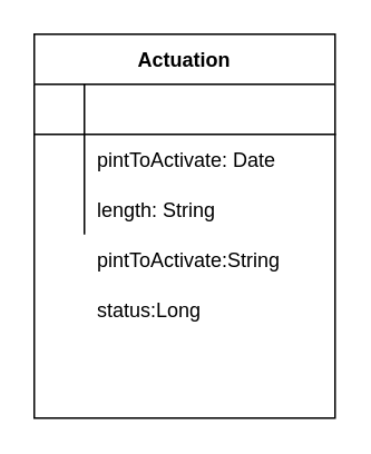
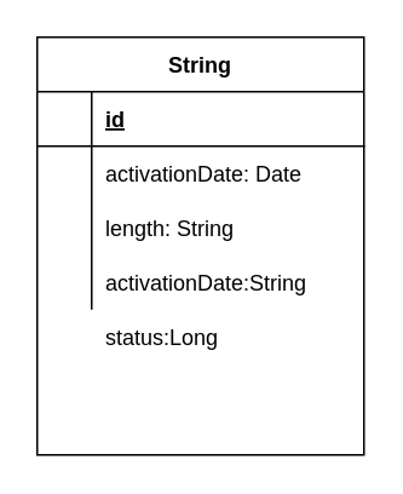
- <mxCell id="2" value="Actuation" style="shape=table;startSize=30;container=1;collapsible=1;childLayout=tableLayout;fixedRows=1;rowLines=0;fontStyle=1;align=center;resizeLast=1;" vertex="1" parent="1"><mxGeometry x="20" y="20" width="180" height="230" as="geometry" /></mxCell>
+ <mxCell id="2" value="String" style="shape=table;startSize=30;container=1;collapsible=1;childLayout=tableLayout;fixedRows=1;rowLines=0;fontStyle=1;align=center;resizeLast=1;" vertex="1" parent="1"><mxGeometry x="20" y="20" width="180" height="230" as="geometry" /></mxCell>
+ <mxCell id="4" value="id" style="shape=partialRectangle;connectable=0;fillColor=none;top=0;left=0;bottom=0;right=0;align=left;spacingLeft=6;fontStyle=5;overflow=hidden;" vertex="1" parent="3"><mxGeometry x="30" width="150" height="30" as="geometry" /></mxCell>
- <mxCell id="7" value="pintToActivate: Date" style="shape=partialRectangle;connectable=0;fillColor=none;top=0;left=0;bottom=0;right=0;align=left;spacingLeft=6;overflow=hidden;" vertex="1" parent="5"><mxGeometry x="30" width="150" height="30" as="geometry" /></mxCell>
+ <mxCell id="7" value="activationDate: Date" style="shape=partialRectangle;connectable=0;fillColor=none;top=0;left=0;bottom=0;right=0;align=left;spacingLeft=6;overflow=hidden;" vertex="1" parent="5"><mxGeometry x="30" width="150" height="30" as="geometry" /></mxCell>
- <mxCell id="13" value="pintToActivate:String" style="shape=partialRectangle;connectable=0;fillColor=none;top=0;left=0;bottom=0;right=0;align=left;spacingLeft=6;overflow=hidden;" vertex="1" parent="11"><mxGeometry x="30" width="150" height="30" as="geometry" /></mxCell>
+ <mxCell id="13" value="activationDate:String" style="shape=partialRectangle;connectable=0;fillColor=none;top=0;left=0;bottom=0;right=0;align=left;spacingLeft=6;overflow=hidden;" vertex="1" parent="11"><mxGeometry x="30" width="150" height="30" as="geometry" /></mxCell>
